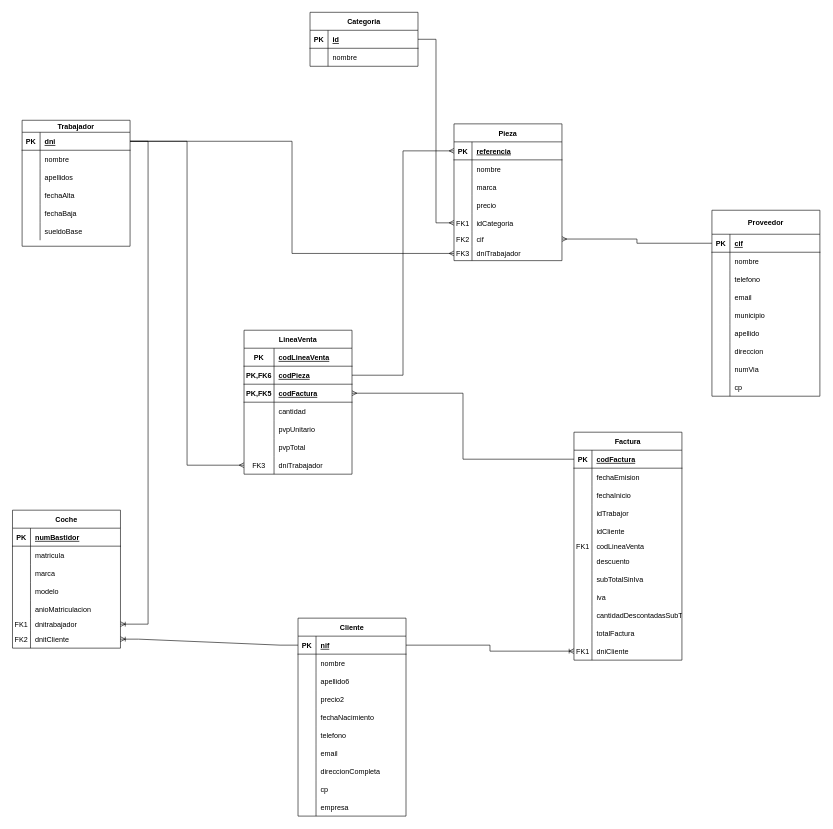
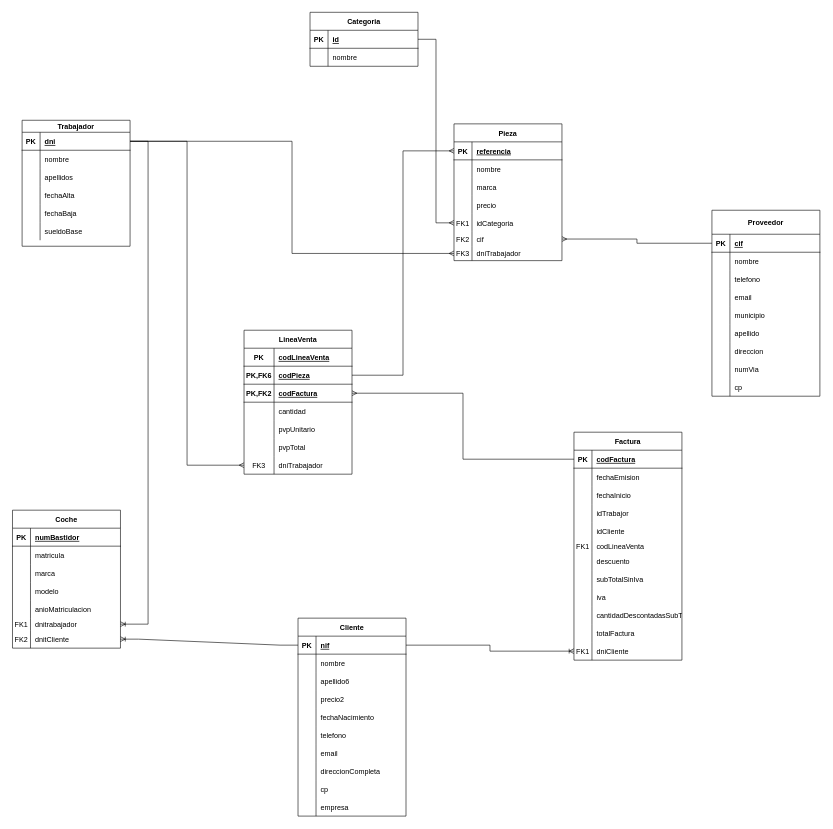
- <mxCell id="66" value="PK,FK5" style="shape=partialRectangle;connectable=0;fillColor=none;top=0;left=0;bottom=0;right=0;fontStyle=1;overflow=hidden;" vertex="1" parent="65"><mxGeometry width="50" height="30" as="geometry"><mxRectangle width="50" height="30" as="alternateBounds" /></mxGeometry></mxCell>
+ <mxCell id="66" value="PK,FK2" style="shape=partialRectangle;connectable=0;fillColor=none;top=0;left=0;bottom=0;right=0;fontStyle=1;overflow=hidden;" vertex="1" parent="65"><mxGeometry width="50" height="30" as="geometry"><mxRectangle width="50" height="30" as="alternateBounds" /></mxGeometry></mxCell>
